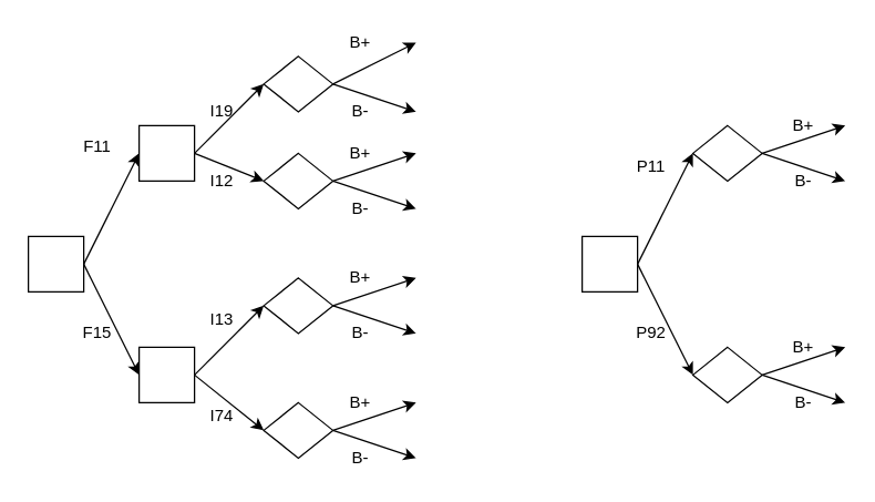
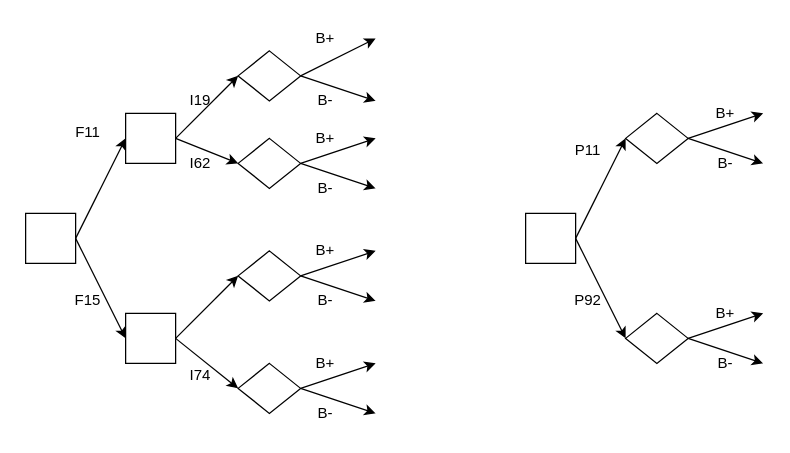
- <mxCell id="35" value="I12" style="text;html=1;strokeColor=none;fillColor=none;align=center;verticalAlign=middle;whiteSpace=wrap;rounded=0;" vertex="1" parent="1"><mxGeometry x="150" y="120" width="20" height="20" as="geometry" /></mxCell>
+ <mxCell id="35" value="I62" style="text;html=1;strokeColor=none;fillColor=none;align=center;verticalAlign=middle;whiteSpace=wrap;rounded=0;" vertex="1" parent="1"><mxGeometry x="150" y="120" width="20" height="20" as="geometry" /></mxCell>
- <mxCell id="36" value="I13" style="text;html=1;strokeColor=none;fillColor=none;align=center;verticalAlign=middle;whiteSpace=wrap;rounded=0;" vertex="1" parent="1"><mxGeometry x="150" y="220" width="20" height="20" as="geometry" /></mxCell>
